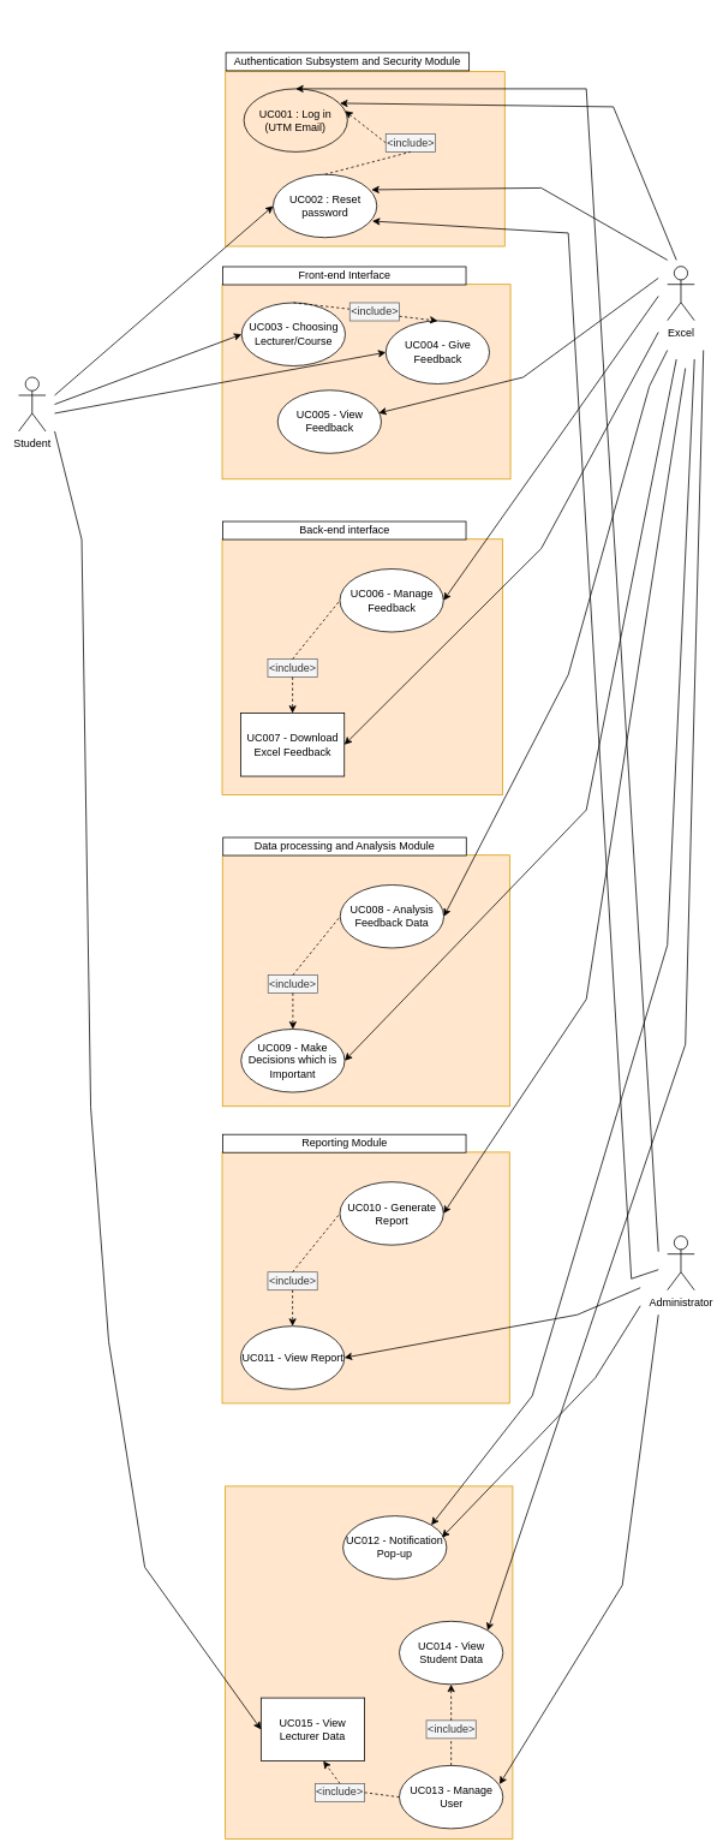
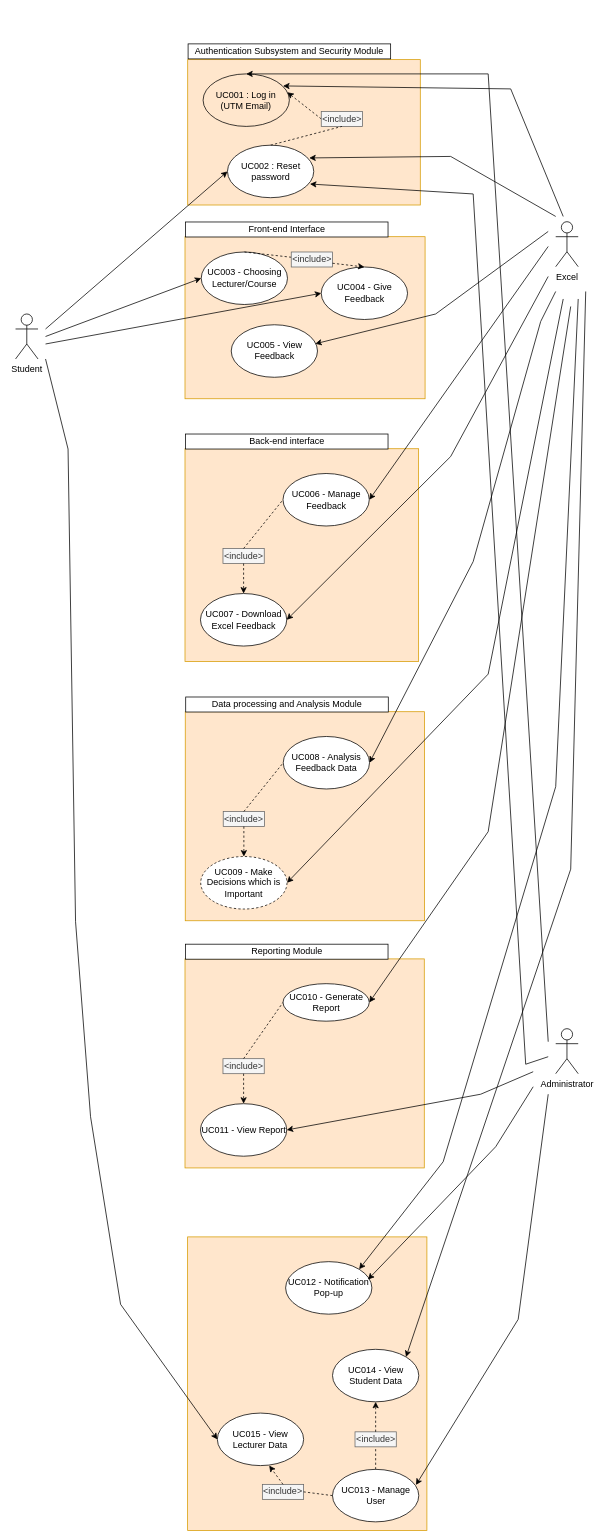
- <mxCell id="25" value="UC007 - Download Excel Feedback" style="whiteSpace=wrap;html=1;rounded=0;" vertex="1" parent="1"><mxGeometry x="266.5" y="790.62" width="115" height="70" as="geometry" /></mxCell>
+ <mxCell id="25" value="UC007 - Download Excel Feedback" style="ellipse;whiteSpace=wrap;html=1;" vertex="1" parent="1"><mxGeometry x="266.5" y="790.62" width="115" height="70" as="geometry" /></mxCell>
- <mxCell id="37" value="UC009 - Make Decisions which is Important" style="ellipse;whiteSpace=wrap;html=1;" vertex="1" parent="1"><mxGeometry x="266.84" y="1141.15" width="115" height="70" as="geometry" /></mxCell>
+ <mxCell id="37" value="UC009 - Make Decisions which is Important" style="ellipse;whiteSpace=wrap;html=1;dashed=1;" vertex="1" parent="1"><mxGeometry x="266.84" y="1141.15" width="115" height="70" as="geometry" /></mxCell>
- <mxCell id="45" value="UC010 - Generate Report" style="ellipse;whiteSpace=wrap;html=1;" vertex="1" parent="1"><mxGeometry x="376.5" y="1310.62" width="115" height="70" as="geometry" /></mxCell>
+ <mxCell id="45" value="UC010 - Generate Report" style="ellipse;whiteSpace=wrap;html=1;" vertex="1" parent="1"><mxGeometry x="376.5" y="1310.62" width="115" height="50" as="geometry" /></mxCell>
- <mxCell id="65" value="UC015 - View Lecturer Data" style="whiteSpace=wrap;html=1;rounded=0;" vertex="1" parent="1"><mxGeometry x="289" y="1883" width="115" height="70" as="geometry" /></mxCell>
+ <mxCell id="65" value="UC015 - View Lecturer Data" style="ellipse;whiteSpace=wrap;html=1;" vertex="1" parent="1"><mxGeometry x="289" y="1883" width="115" height="70" as="geometry" /></mxCell>
